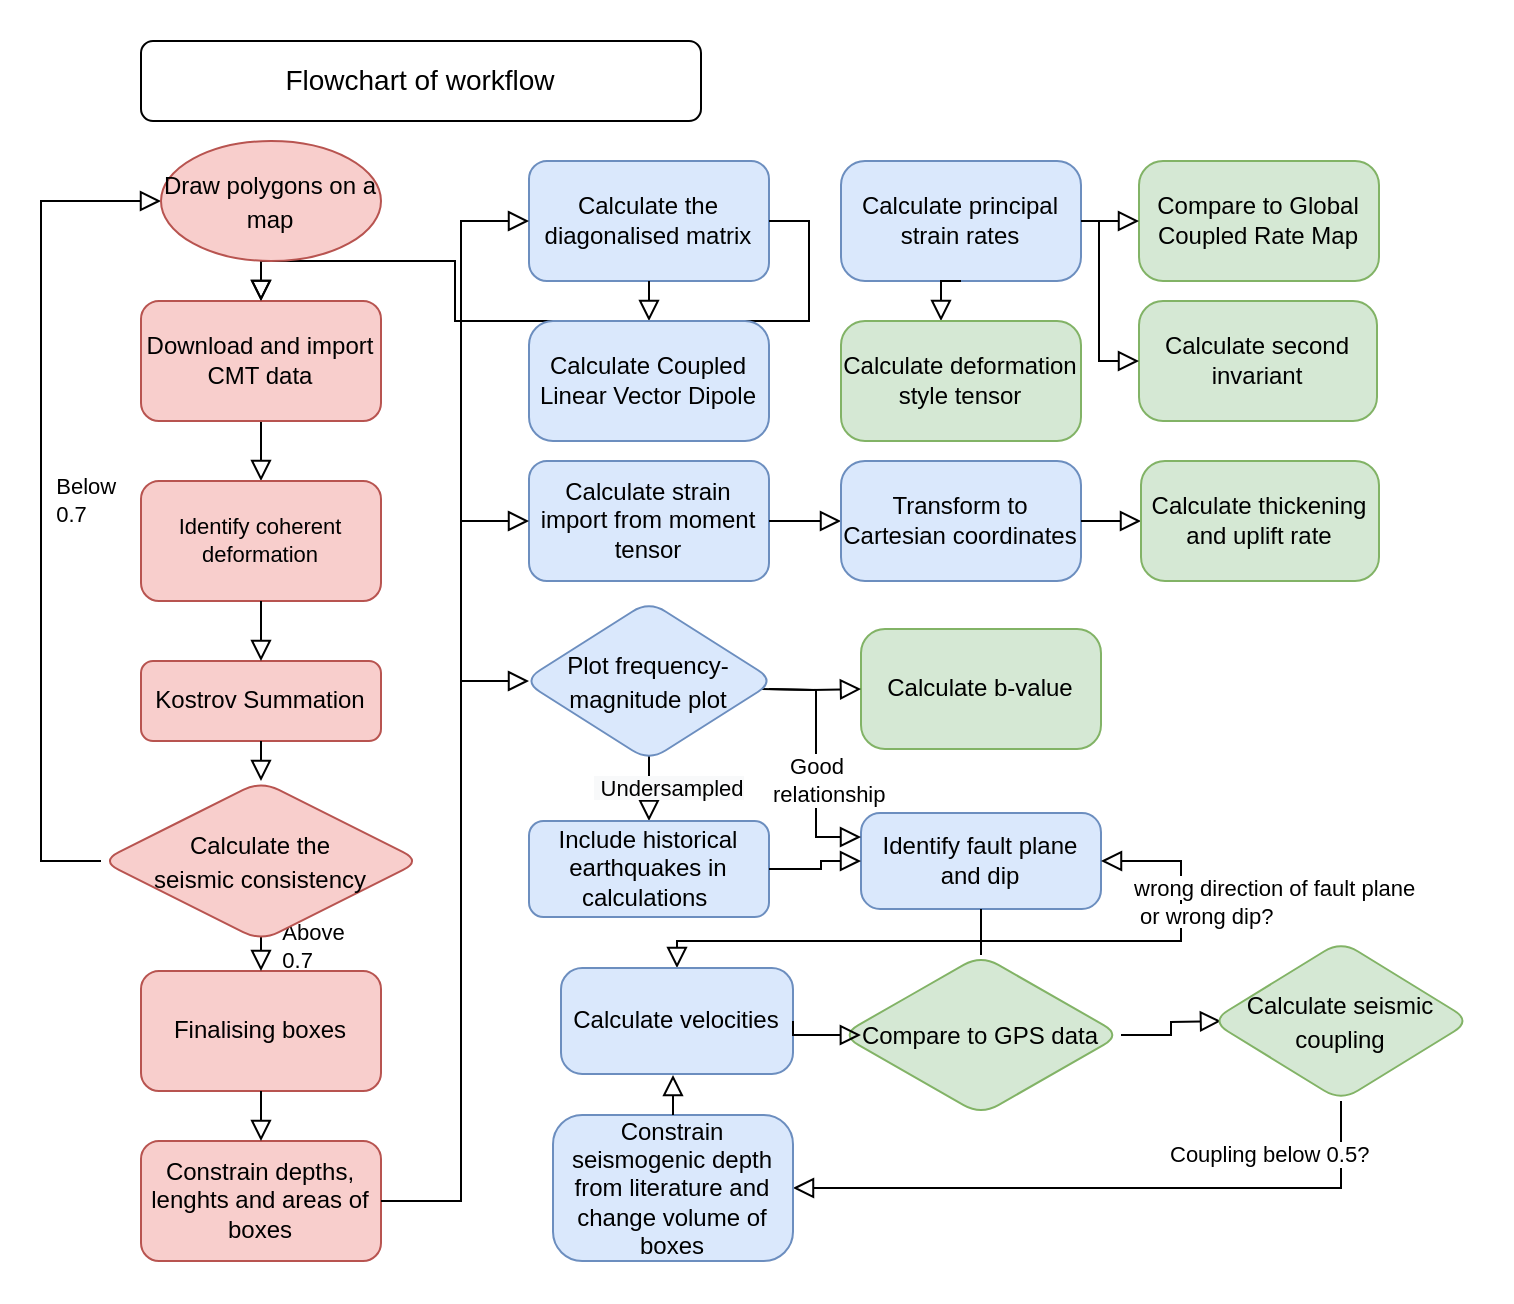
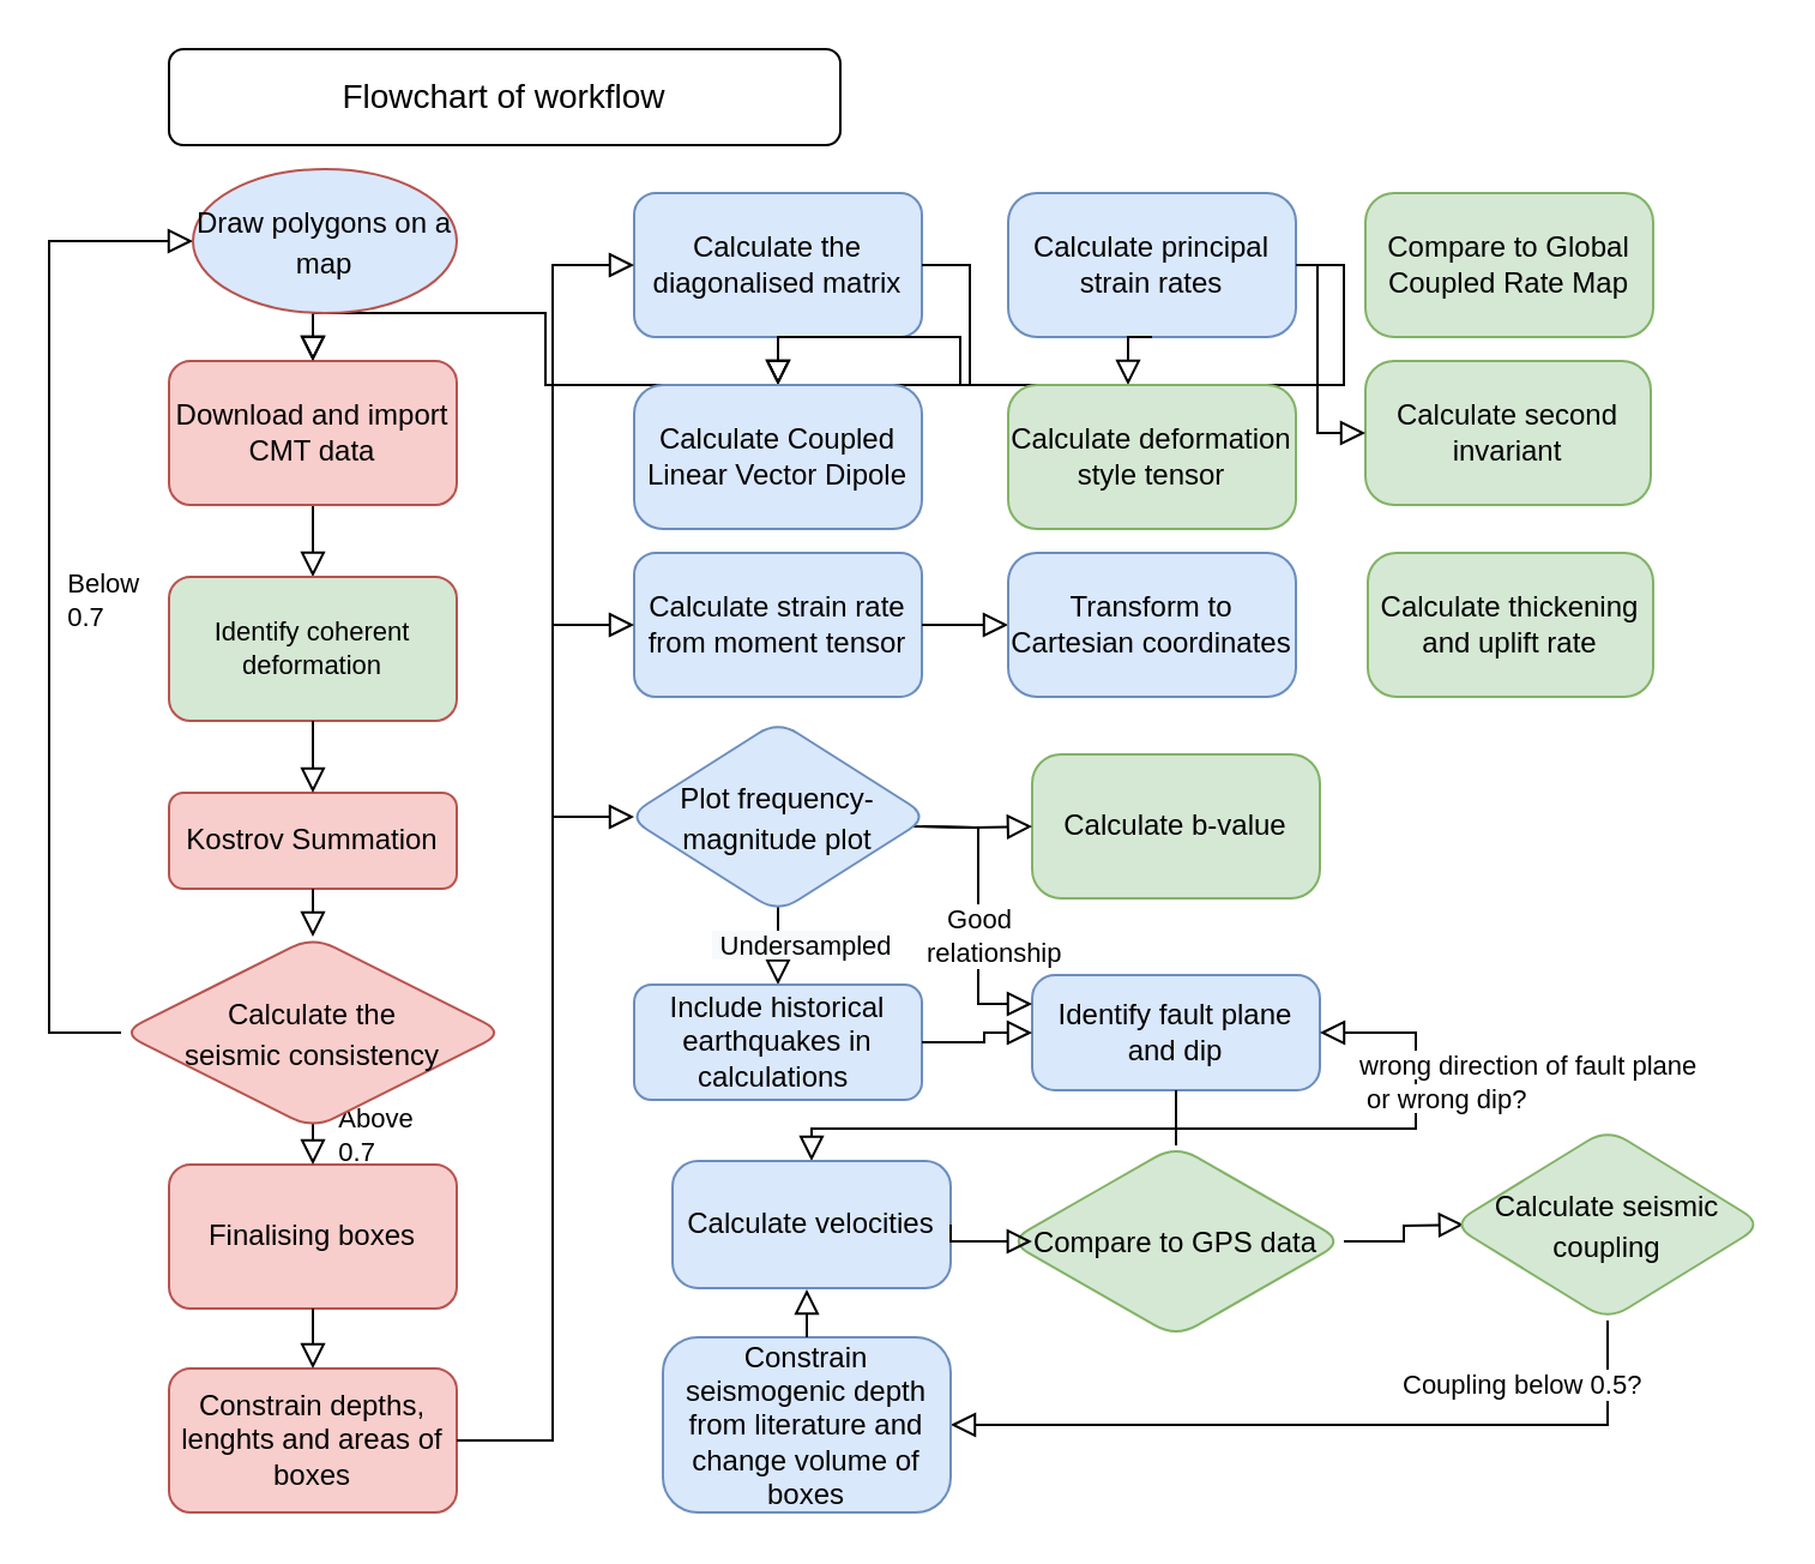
- <mxCell id="48" value="&lt;span style=&quot;font-size: 12px&quot;&gt;Draw polygons on a map&lt;/span&gt;" style="ellipse;whiteSpace=wrap;html=1;fontSize=14;fillColor=#f8cecc;strokeColor=#b85450;" vertex="1" parent="1"><mxGeometry x="80" y="70" width="110" height="60" as="geometry" /></mxCell>
+ <mxCell id="48" value="&lt;span style=&quot;font-size: 12px&quot;&gt;Draw polygons on a map&lt;/span&gt;" style="ellipse;whiteSpace=wrap;html=1;fontSize=14;fillColor=#dae8fc;strokeColor=#b85450;" vertex="1" parent="1"><mxGeometry x="80" y="70" width="110" height="60" as="geometry" /></mxCell>
- <mxCell id="26" value="" style="rounded=0;html=1;jettySize=auto;orthogonalLoop=1;fontSize=11;endArrow=block;endFill=0;endSize=8;strokeWidth=1;shadow=0;labelBackgroundColor=none;edgeStyle=orthogonalEdgeStyle;align=left;exitX=1;exitY=0.5;exitDx=0;exitDy=0;entryX=0;entryY=0.5;entryDx=0;entryDy=0;" edge="1" parent="1" source="23" target="24"><mxGeometry relative="1" as="geometry"><mxPoint x="394" y="120" as="sourcePoint" /><mxPoint x="550" y="110" as="targetPoint" /></mxGeometry></mxCell>
+ <mxCell id="26" value="" style="rounded=0;html=1;jettySize=auto;orthogonalLoop=1;fontSize=11;endArrow=block;endFill=0;endSize=8;strokeWidth=1;shadow=0;labelBackgroundColor=none;edgeStyle=orthogonalEdgeStyle;align=left;exitX=1;exitY=0.5;exitDx=0;exitDy=0;" edge="1" parent="1" source="23" target="28"><mxGeometry relative="1" as="geometry"><mxPoint x="394" y="120" as="sourcePoint" /><mxPoint x="550" y="110" as="targetPoint" /></mxGeometry></mxCell>
- <mxCell id="29" value="Calculate strain import from moment tensor" style="rounded=1;whiteSpace=wrap;html=1;fontSize=12;fillColor=#dae8fc;strokeColor=#6c8ebf;" vertex="1" parent="1"><mxGeometry x="264" y="230" width="120" height="60" as="geometry" /></mxCell>
+ <mxCell id="29" value="Calculate strain rate from moment tensor" style="rounded=1;whiteSpace=wrap;html=1;fontSize=12;fillColor=#dae8fc;strokeColor=#6c8ebf;" vertex="1" parent="1"><mxGeometry x="264" y="230" width="120" height="60" as="geometry" /></mxCell>
- <mxCell id="33" value="" style="rounded=0;html=1;jettySize=auto;orthogonalLoop=1;fontSize=11;endArrow=block;endFill=0;endSize=8;strokeWidth=1;shadow=0;labelBackgroundColor=none;edgeStyle=orthogonalEdgeStyle;align=left;exitX=1;exitY=0.5;exitDx=0;exitDy=0;entryX=0;entryY=0.5;entryDx=0;entryDy=0;" edge="1" parent="1" target="34" source="32"><mxGeometry relative="1" as="geometry"><mxPoint x="537.5" y="260" as="sourcePoint" /><mxPoint x="573.5" y="250" as="targetPoint" /></mxGeometry></mxCell>
- <mxCell id="5" value="Identify coherent deformation" style="rounded=1;whiteSpace=wrap;html=1;fontSize=11;fillColor=#f8cecc;strokeColor=#b85450;" vertex="1" parent="1"><mxGeometry x="70" y="240" width="120" height="60" as="geometry" /></mxCell>
+ <mxCell id="5" value="Identify coherent deformation" style="rounded=1;whiteSpace=wrap;html=1;fontSize=11;fillColor=#d5e8d4;strokeColor=#b85450;" vertex="1" parent="1"><mxGeometry x="70" y="240" width="120" height="60" as="geometry" /></mxCell>
